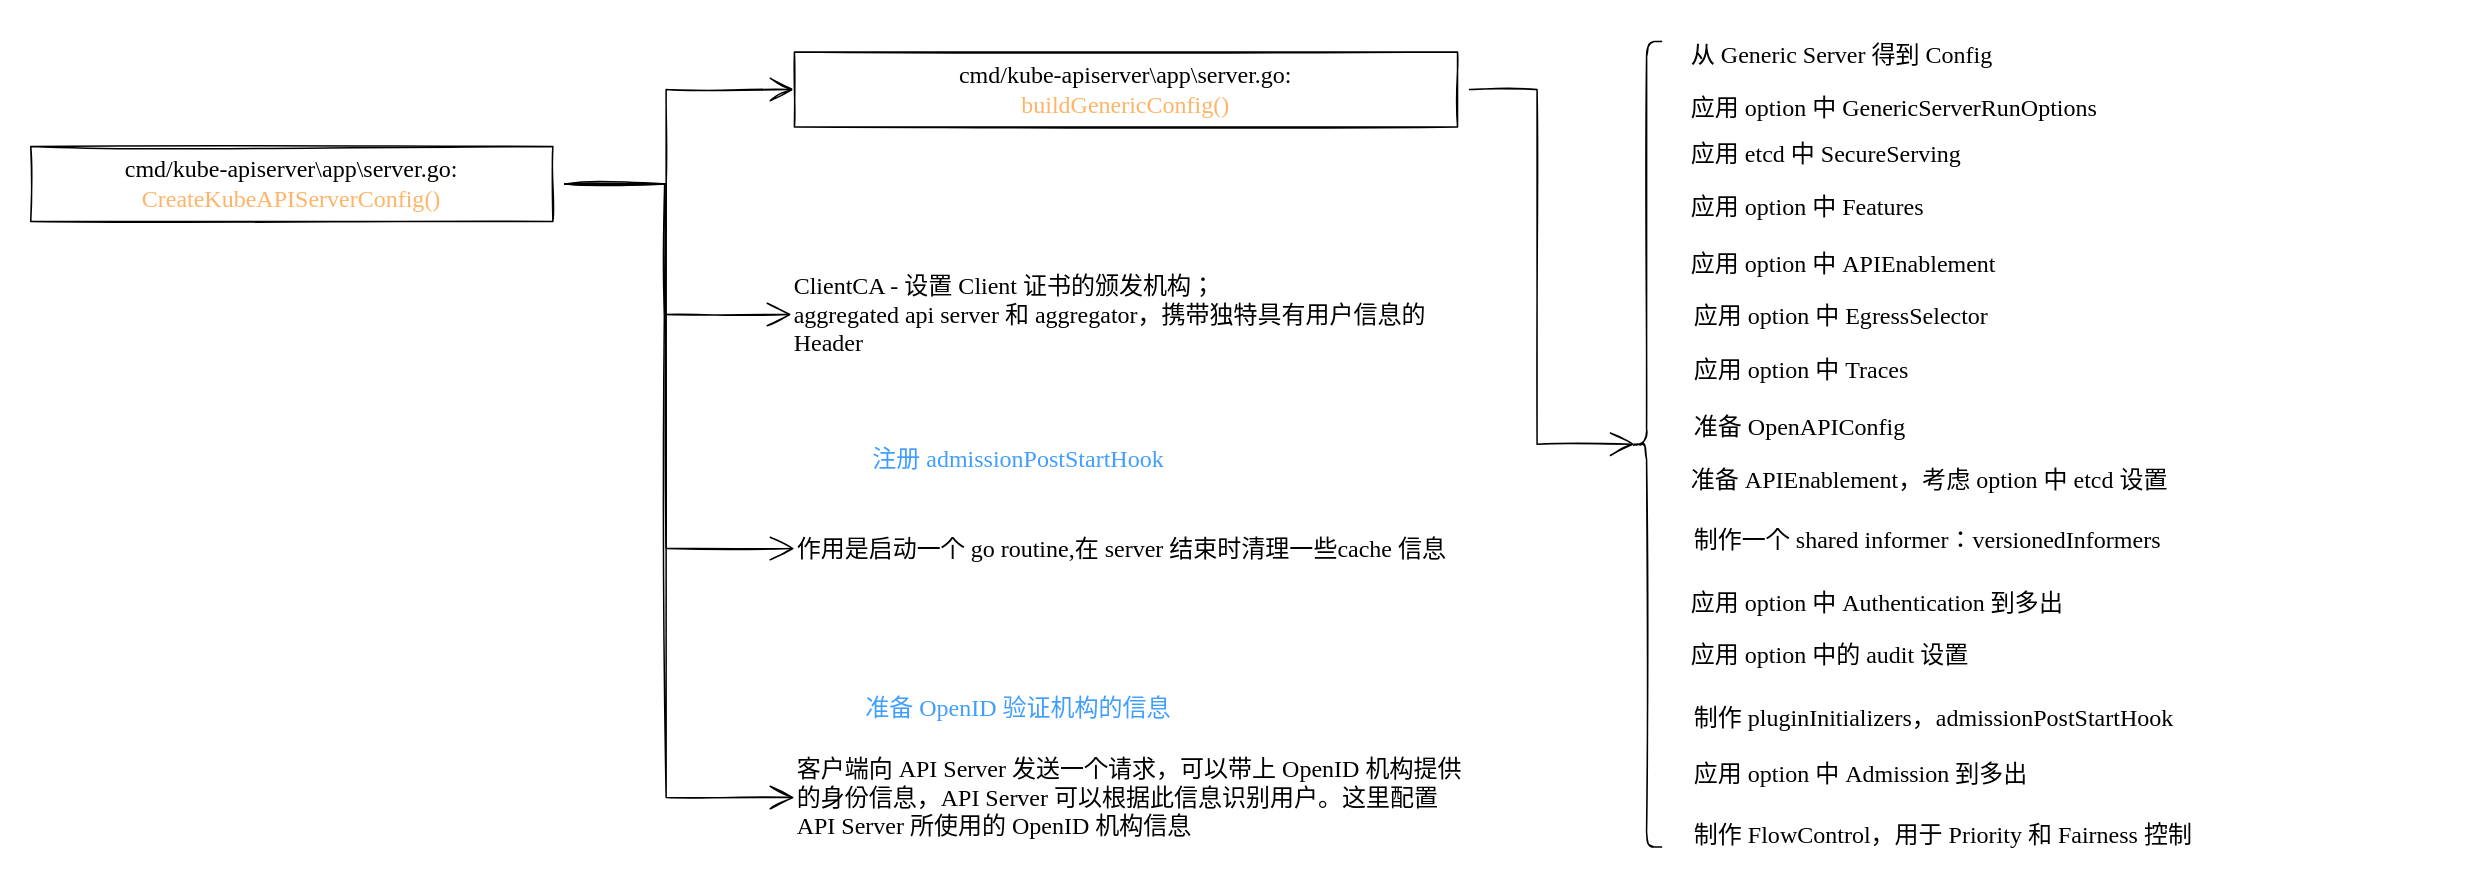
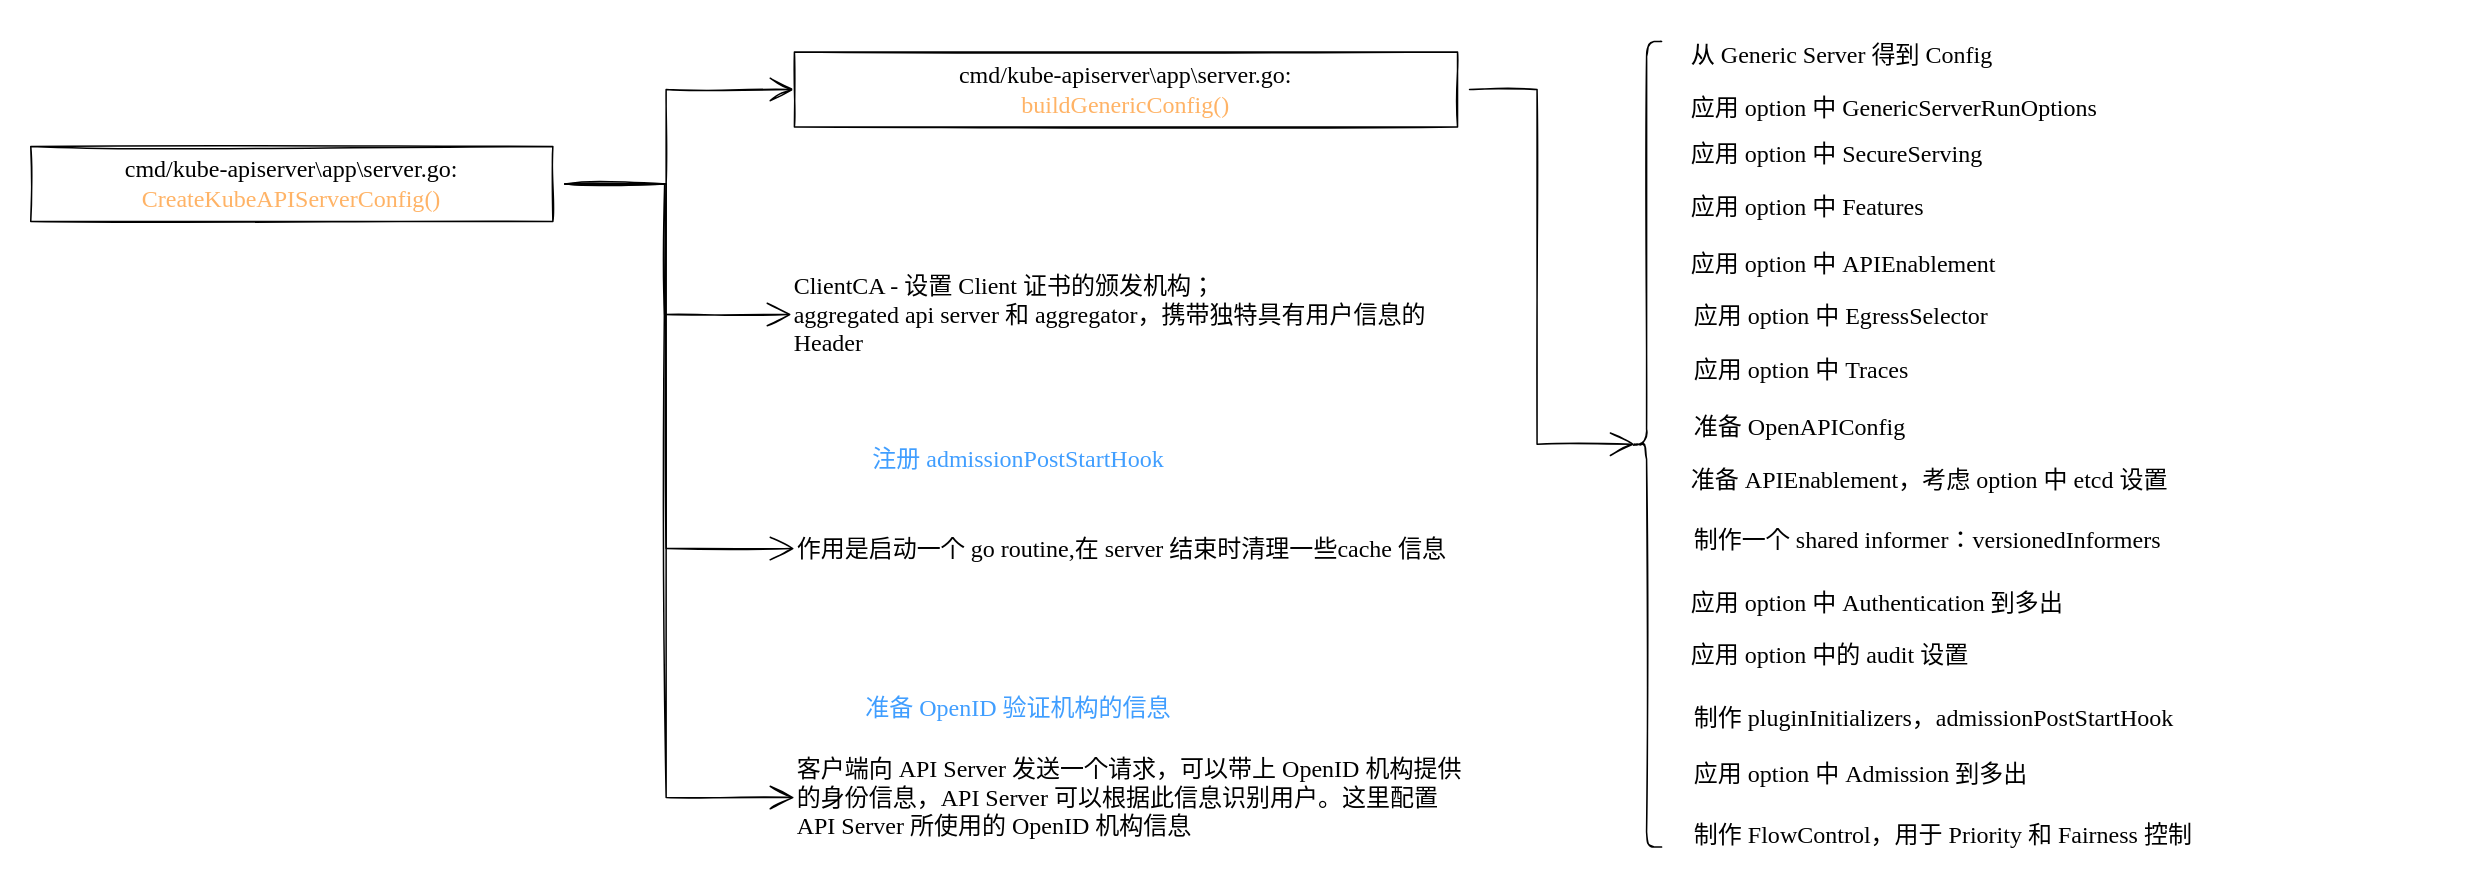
- <mxCell id="26" value="&lt;span style=&quot;&quot;&gt;应用 etcd 中 SecureServing&lt;/span&gt;" style="text;strokeColor=none;fillColor=none;html=1;align=left;verticalAlign=middle;whiteSpace=wrap;rounded=0;sketch=1;hachureGap=4;fontFamily=Lucida Console;fontSize=16;fontColor=#000000;" vertex="1" parent="18"><mxGeometry y="66" width="369" height="30" as="geometry" /></mxCell>
+ <mxCell id="26" value="&lt;span style=&quot;&quot;&gt;应用 option 中 SecureServing&lt;/span&gt;" style="text;strokeColor=none;fillColor=none;html=1;align=left;verticalAlign=middle;whiteSpace=wrap;rounded=0;sketch=1;hachureGap=4;fontFamily=Lucida Console;fontSize=16;fontColor=#000000;" vertex="1" parent="18"><mxGeometry y="66" width="369" height="30" as="geometry" /></mxCell>
